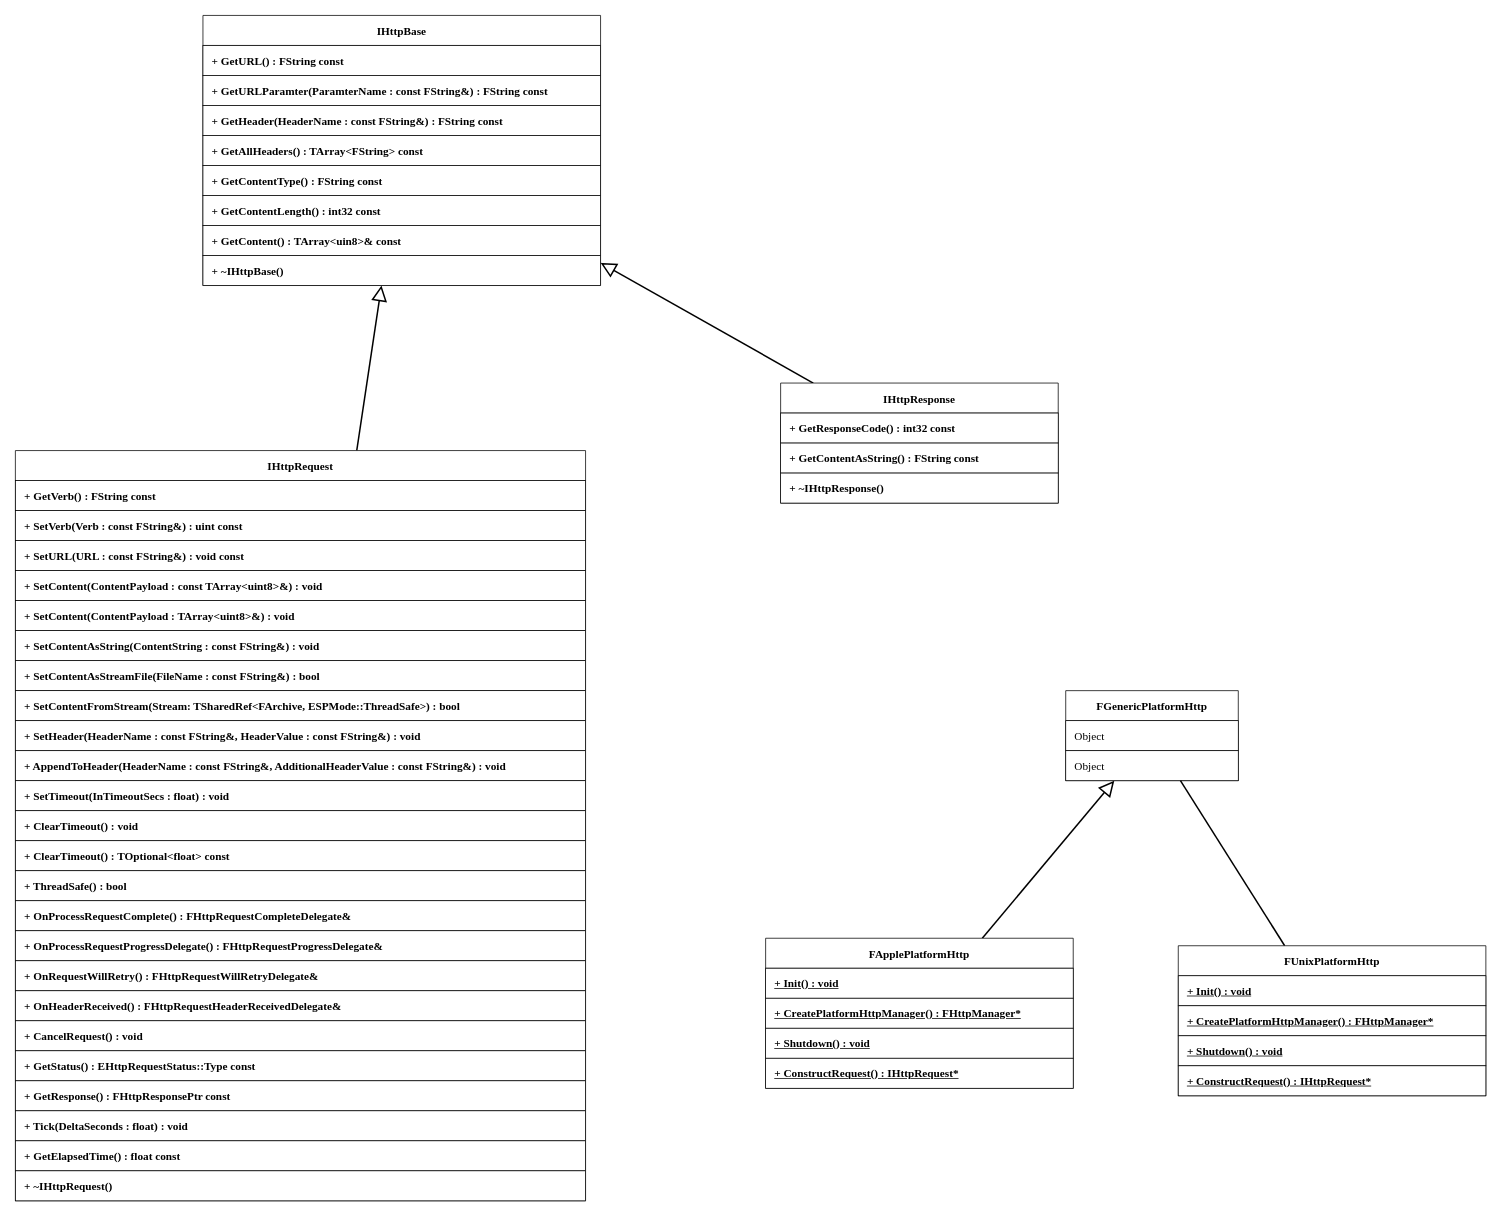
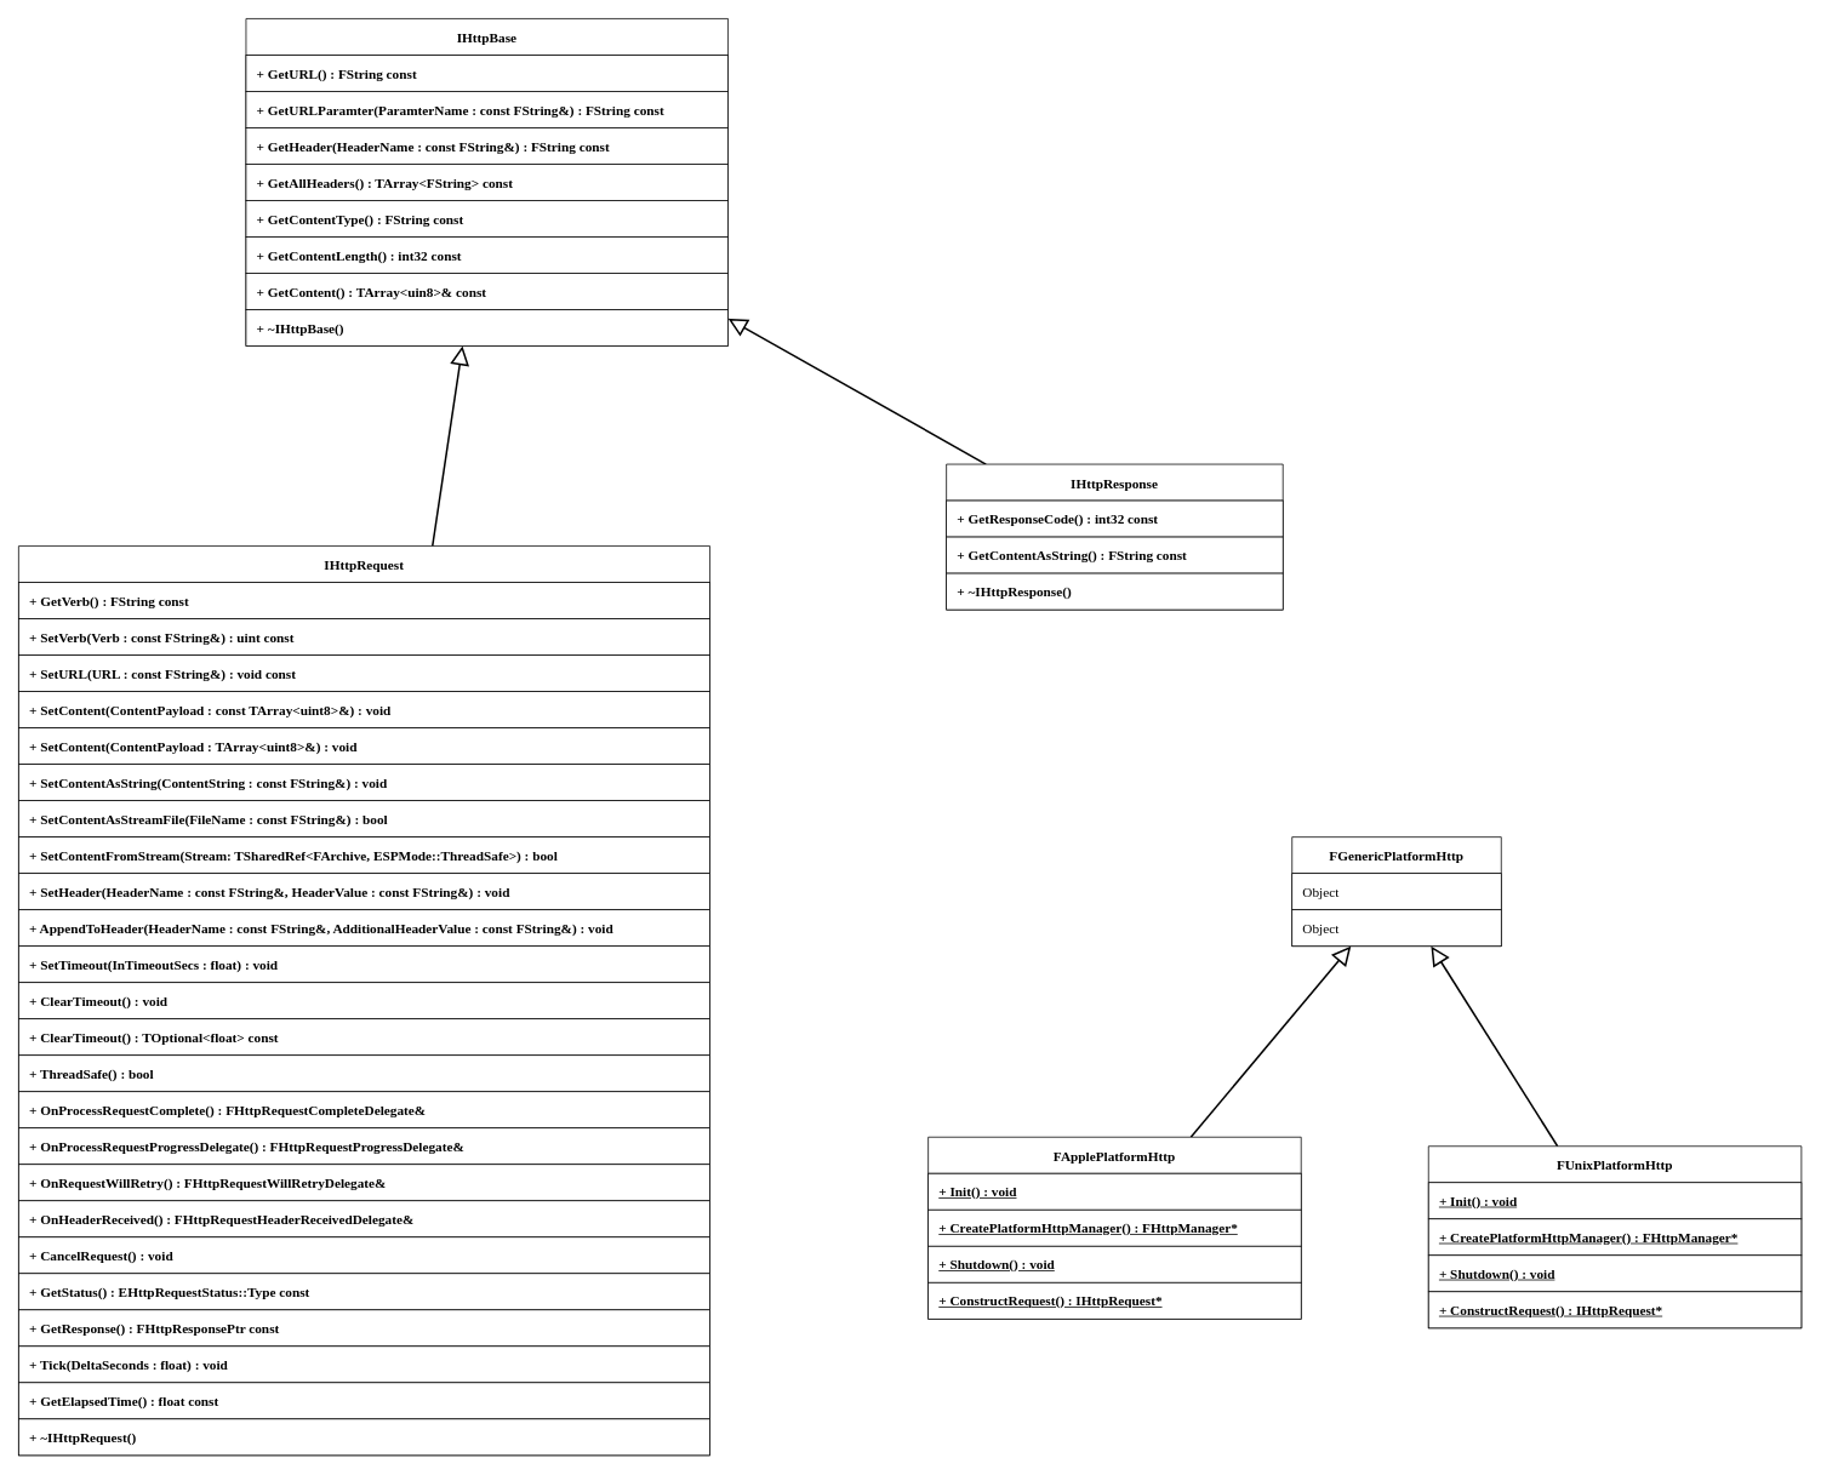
- <mxCell id="11" style="edgeStyle=none;rounded=1;orthogonalLoop=1;jettySize=auto;html=1;fontFamily=Comic Sans MS;fontSize=15;endArrow=none;endFill=0;endSize=16;strokeWidth=2;" edge="1" parent="1" source="12" target="8"><mxGeometry relative="1" as="geometry" /></mxCell>
+ <mxCell id="11" style="edgeStyle=none;rounded=1;orthogonalLoop=1;jettySize=auto;html=1;fontFamily=Comic Sans MS;fontSize=15;endArrow=block;endFill=0;endSize=16;strokeWidth=2;" edge="1" parent="1" source="12" target="8"><mxGeometry relative="1" as="geometry" /></mxCell>
